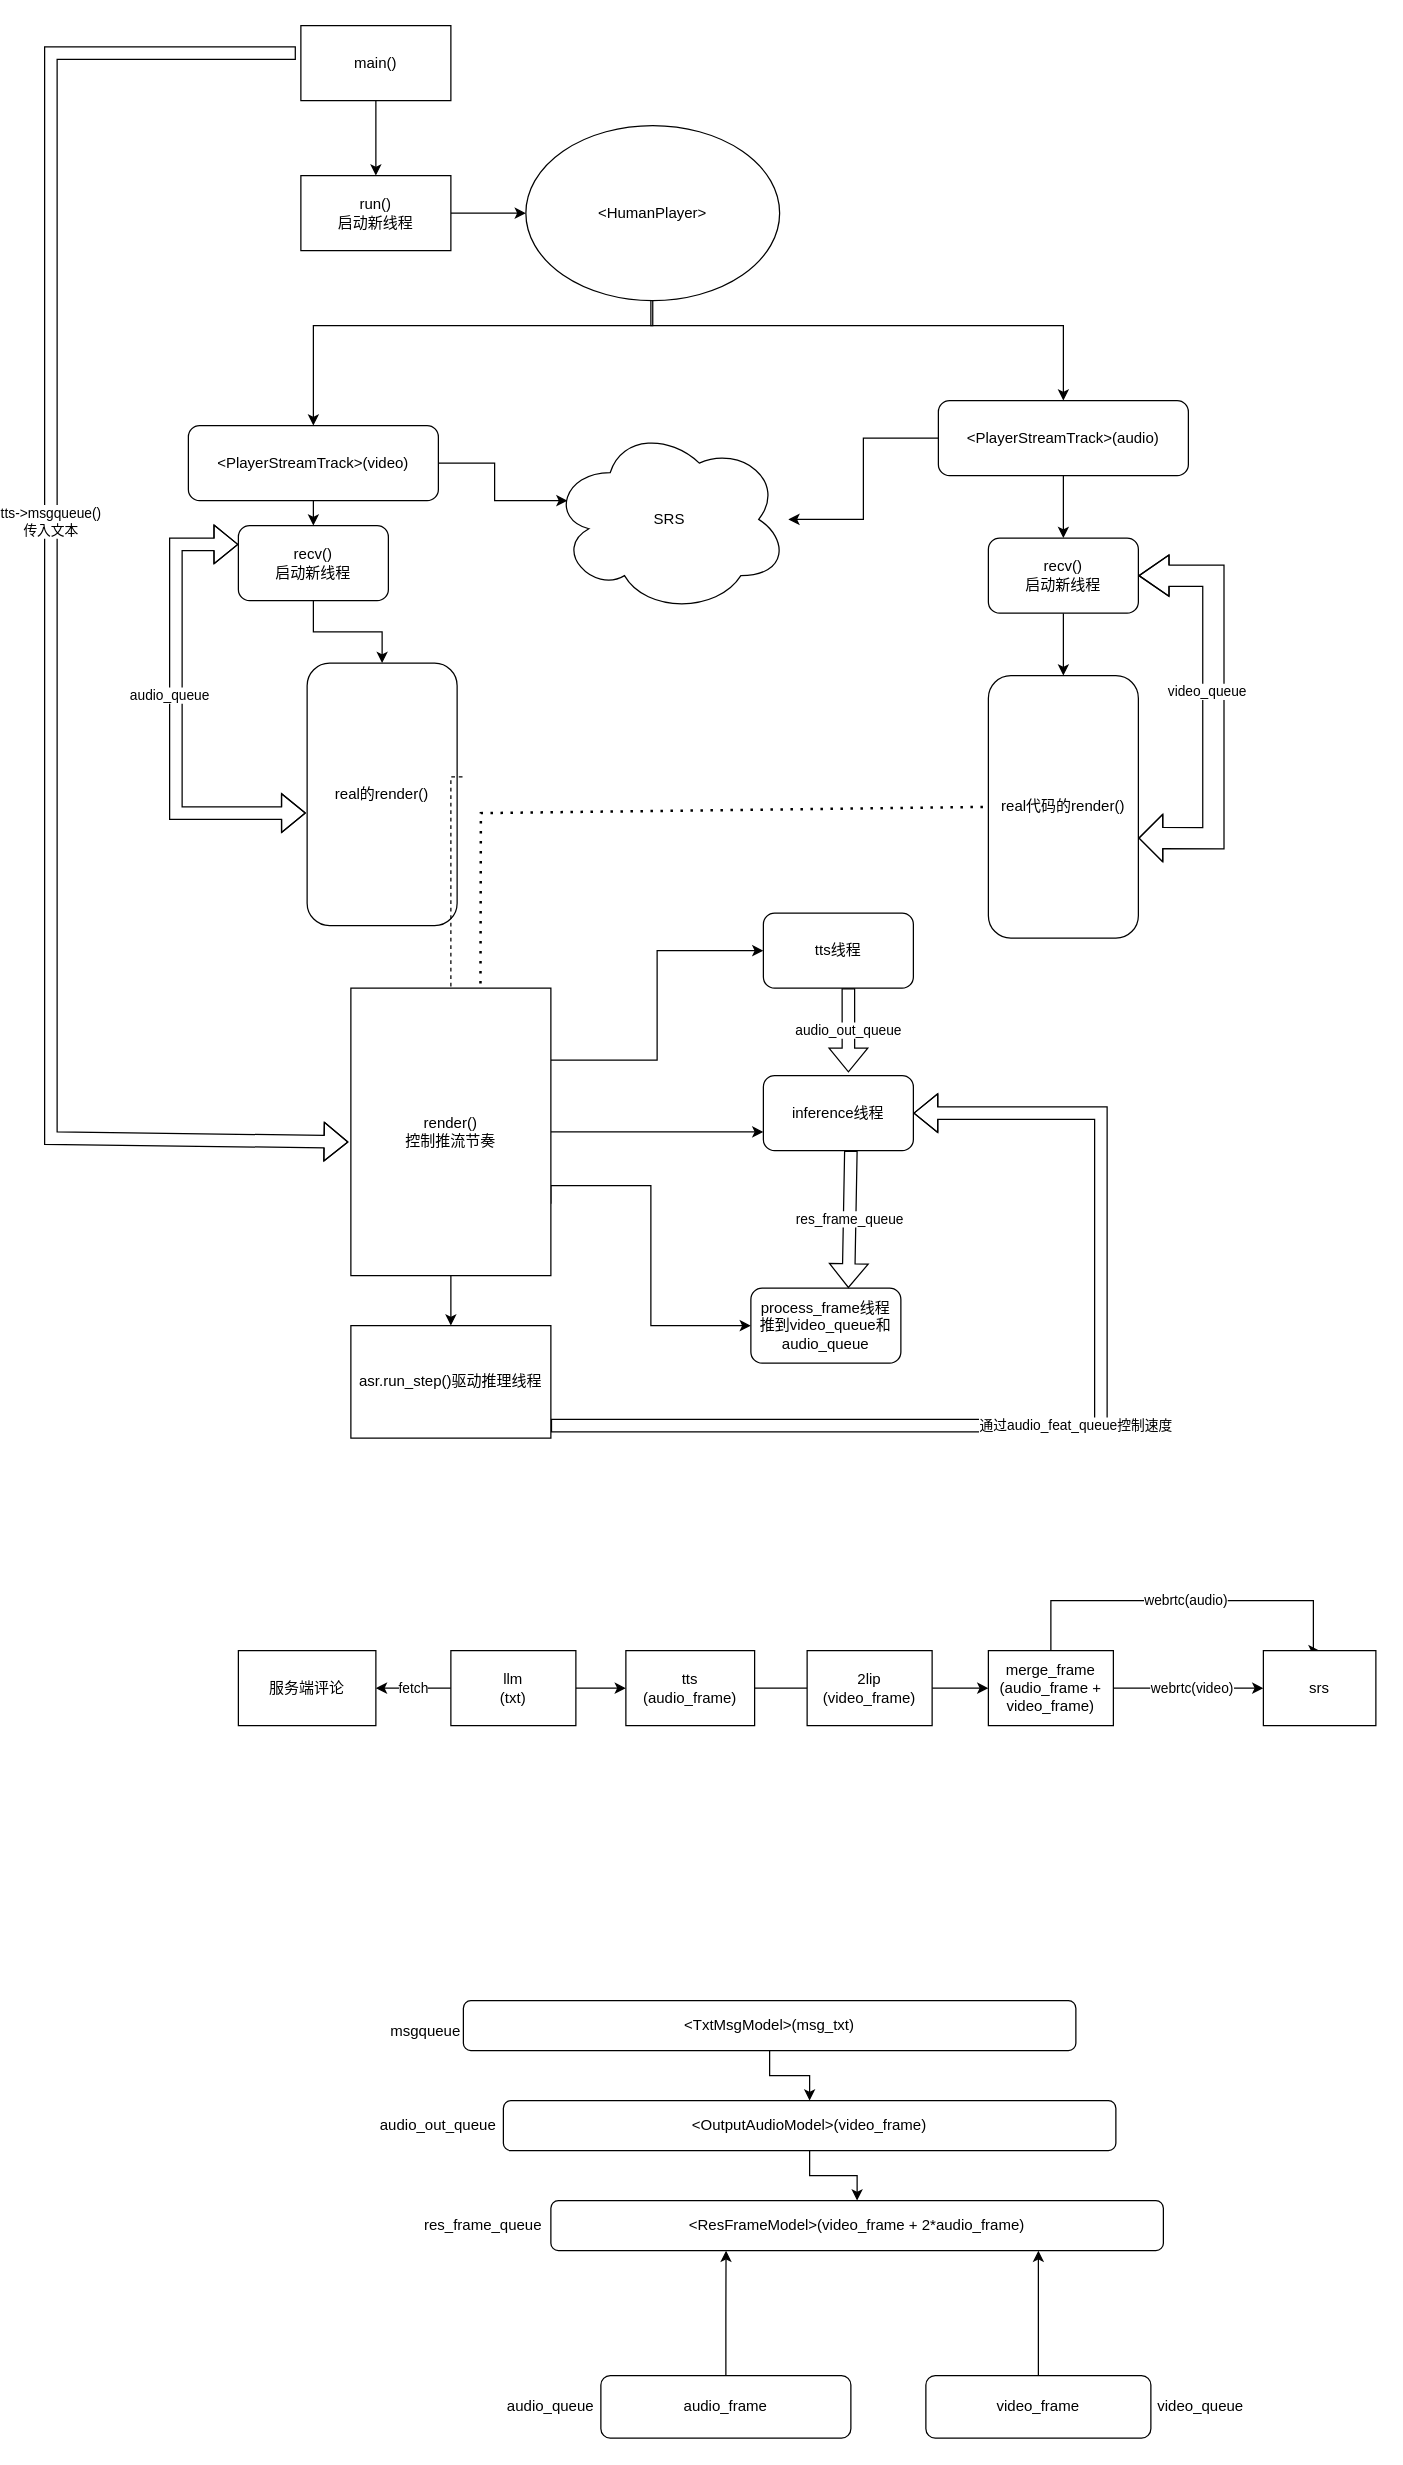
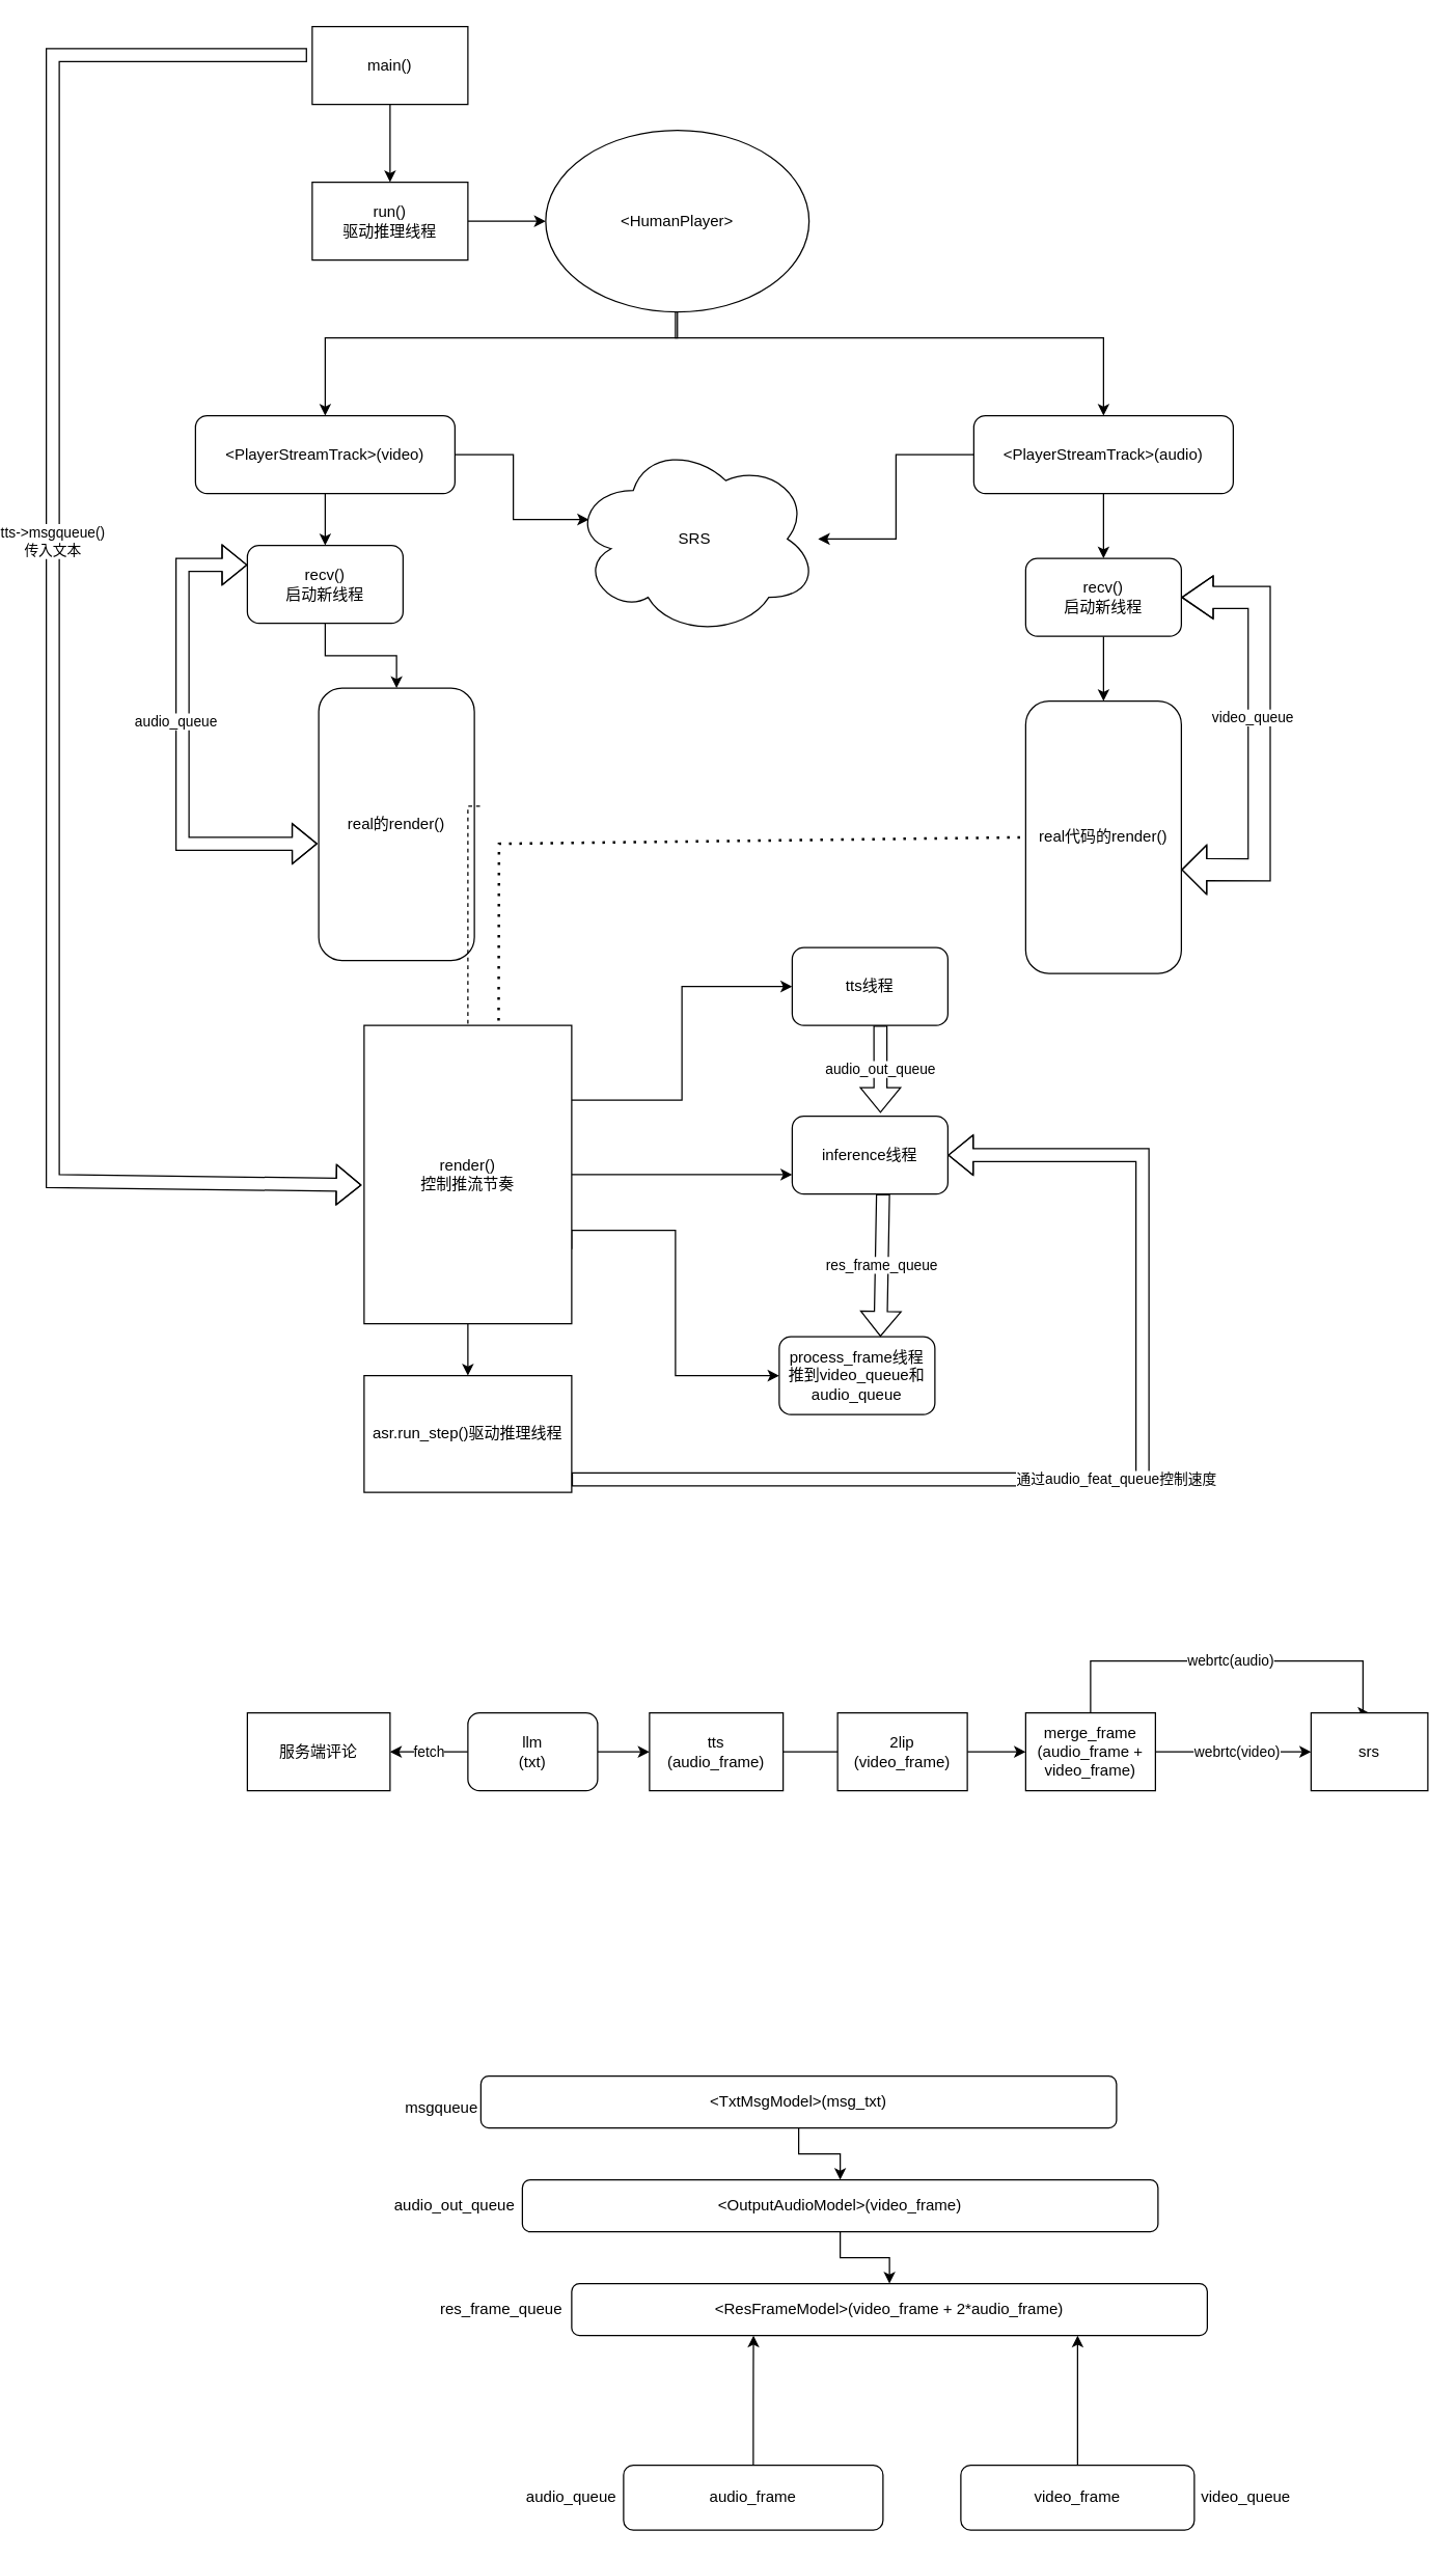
- <mxCell id="5" value="run()&lt;br&gt;启动新线程" style="rounded=0;whiteSpace=wrap;html=1;" vertex="1" parent="1"><mxGeometry x="220" y="140" width="120" height="60" as="geometry" /></mxCell>
+ <mxCell id="5" value="run()&lt;br&gt;驱动推理线程" style="rounded=0;whiteSpace=wrap;html=1;" vertex="1" parent="1"><mxGeometry x="220" y="140" width="120" height="60" as="geometry" /></mxCell>
- <mxCell id="13" value="&amp;lt;PlayerStreamTrack&amp;gt;(video)" style="rounded=1;whiteSpace=wrap;html=1;" vertex="1" parent="1"><mxGeometry x="130" y="340" width="200" height="60" as="geometry" /></mxCell>
+ <mxCell id="13" value="&amp;lt;PlayerStreamTrack&amp;gt;(video)" style="rounded=1;whiteSpace=wrap;html=1;" vertex="1" parent="1"><mxGeometry x="130" y="320" width="200" height="60" as="geometry" /></mxCell>
- <mxCell id="43" value="llm&lt;br&gt;(txt)" style="rounded=0;whiteSpace=wrap;html=1;" vertex="1" parent="1"><mxGeometry x="340" y="1320" width="100" height="60" as="geometry" /></mxCell>
+ <mxCell id="43" value="llm&lt;br&gt;(txt)" style="whiteSpace=wrap;html=1;rounded=1;" vertex="1" parent="1"><mxGeometry x="340" y="1320" width="100" height="60" as="geometry" /></mxCell>
